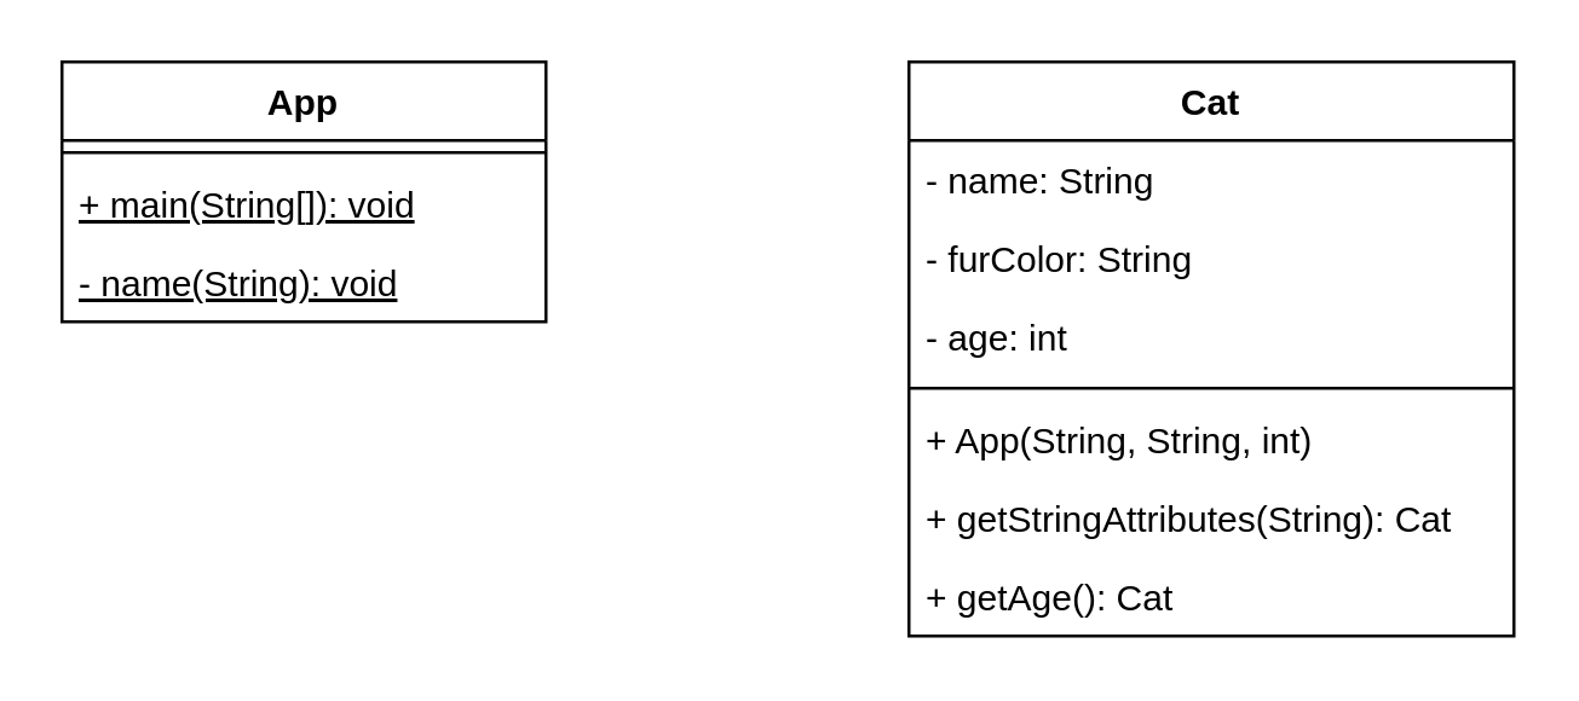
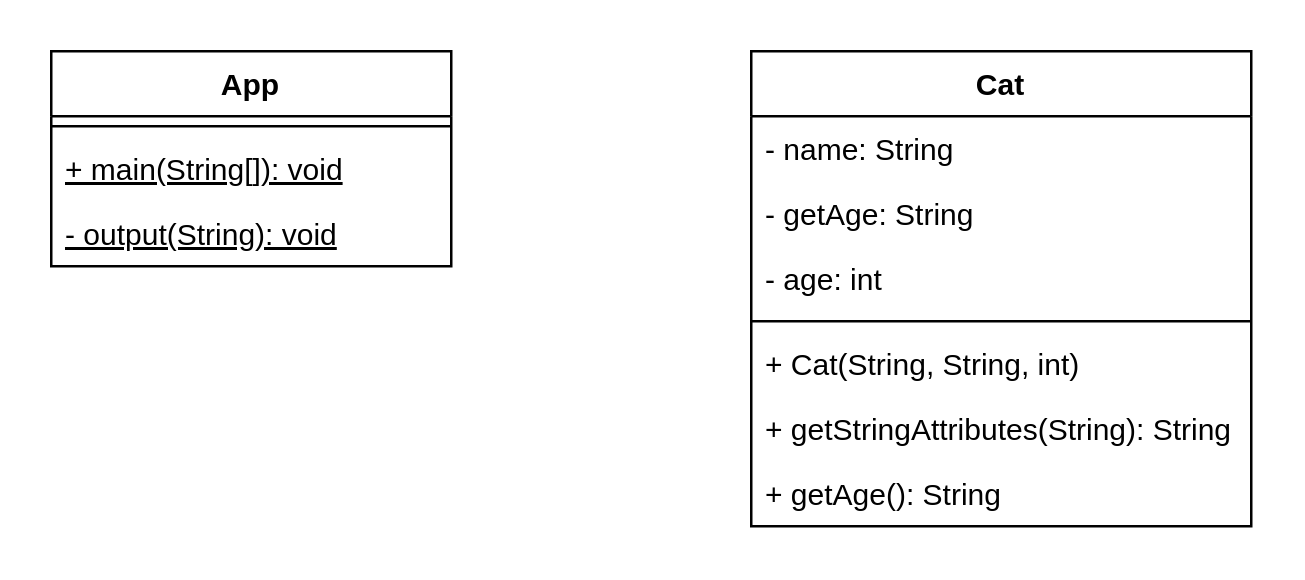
- <mxCell id="4" value="- furColor: String" style="text;strokeColor=none;fillColor=none;align=left;verticalAlign=top;spacingLeft=4;spacingRight=4;overflow=hidden;rotatable=0;points=[[0,0.5],[1,0.5]];portConstraint=eastwest;" parent="2" vertex="1"><mxGeometry y="52" width="200" height="26" as="geometry" /></mxCell>
+ <mxCell id="4" value="- getAge: String" style="text;strokeColor=none;fillColor=none;align=left;verticalAlign=top;spacingLeft=4;spacingRight=4;overflow=hidden;rotatable=0;points=[[0,0.5],[1,0.5]];portConstraint=eastwest;" parent="2" vertex="1"><mxGeometry y="52" width="200" height="26" as="geometry" /></mxCell>
- <mxCell id="13" value="- name(String): void" style="text;strokeColor=none;fillColor=none;align=left;verticalAlign=top;spacingLeft=4;spacingRight=4;overflow=hidden;rotatable=0;points=[[0,0.5],[1,0.5]];portConstraint=eastwest;fontStyle=4" parent="10" vertex="1"><mxGeometry y="60" width="160" height="26" as="geometry" /></mxCell>
+ <mxCell id="13" value="- output(String): void" style="text;strokeColor=none;fillColor=none;align=left;verticalAlign=top;spacingLeft=4;spacingRight=4;overflow=hidden;rotatable=0;points=[[0,0.5],[1,0.5]];portConstraint=eastwest;fontStyle=4" parent="10" vertex="1"><mxGeometry y="60" width="160" height="26" as="geometry" /></mxCell>
- <mxCell id="7" value="+ App(String, String, int)" style="text;strokeColor=none;fillColor=none;align=left;verticalAlign=top;spacingLeft=4;spacingRight=4;overflow=hidden;rotatable=0;points=[[0,0.5],[1,0.5]];portConstraint=eastwest;" parent="2" vertex="1"><mxGeometry y="112" width="200" height="26" as="geometry" /></mxCell>
+ <mxCell id="7" value="+ Cat(String, String, int)" style="text;strokeColor=none;fillColor=none;align=left;verticalAlign=top;spacingLeft=4;spacingRight=4;overflow=hidden;rotatable=0;points=[[0,0.5],[1,0.5]];portConstraint=eastwest;" parent="2" vertex="1"><mxGeometry y="112" width="200" height="26" as="geometry" /></mxCell>
- <mxCell id="8" value="+ getStringAttributes(String): Cat" style="text;strokeColor=none;fillColor=none;align=left;verticalAlign=top;spacingLeft=4;spacingRight=4;overflow=hidden;rotatable=0;points=[[0,0.5],[1,0.5]];portConstraint=eastwest;" parent="2" vertex="1"><mxGeometry y="138" width="200" height="26" as="geometry" /></mxCell>
+ <mxCell id="8" value="+ getStringAttributes(String): String" style="text;strokeColor=none;fillColor=none;align=left;verticalAlign=top;spacingLeft=4;spacingRight=4;overflow=hidden;rotatable=0;points=[[0,0.5],[1,0.5]];portConstraint=eastwest;" parent="2" vertex="1"><mxGeometry y="138" width="200" height="26" as="geometry" /></mxCell>
- <mxCell id="9" value="+ getAge(): Cat" style="text;strokeColor=none;fillColor=none;align=left;verticalAlign=top;spacingLeft=4;spacingRight=4;overflow=hidden;rotatable=0;points=[[0,0.5],[1,0.5]];portConstraint=eastwest;" parent="2" vertex="1"><mxGeometry y="164" width="200" height="26" as="geometry" /></mxCell>
+ <mxCell id="9" value="+ getAge(): String" style="text;strokeColor=none;fillColor=none;align=left;verticalAlign=top;spacingLeft=4;spacingRight=4;overflow=hidden;rotatable=0;points=[[0,0.5],[1,0.5]];portConstraint=eastwest;" parent="2" vertex="1"><mxGeometry y="164" width="200" height="26" as="geometry" /></mxCell>
